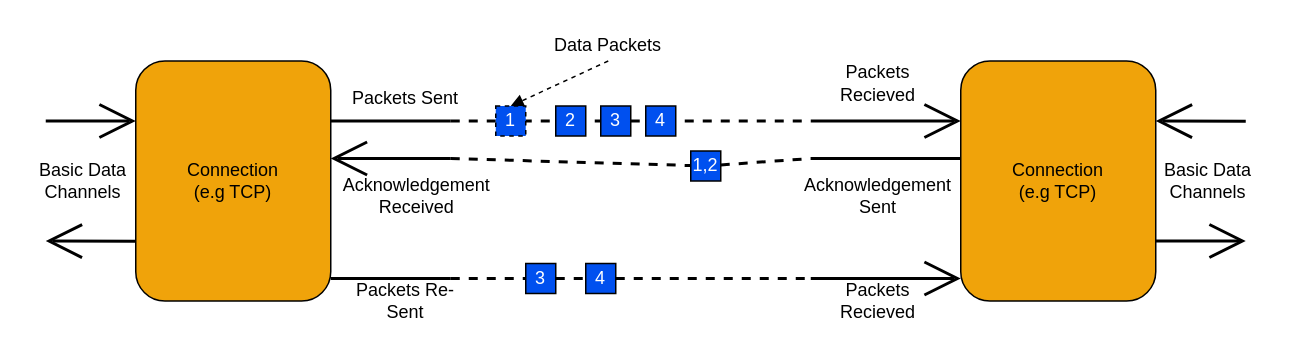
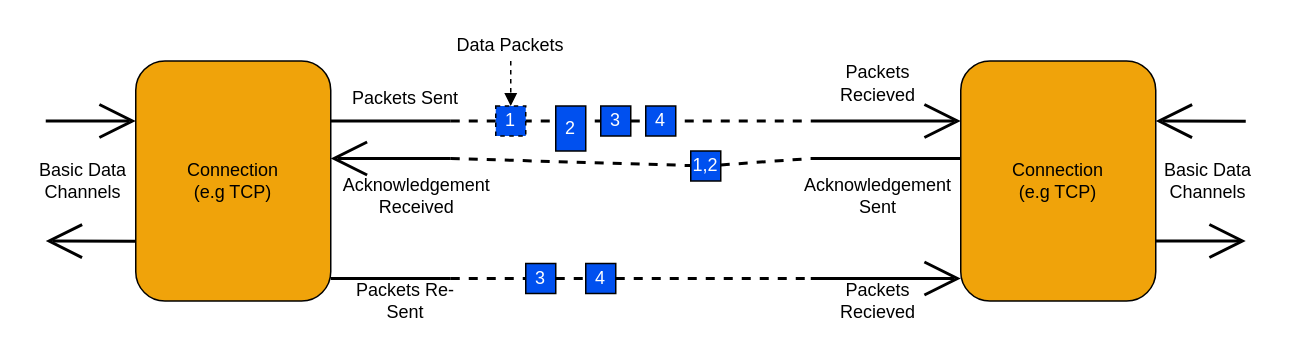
- <mxCell id="19" value="Data Packets" style="text;html=1;strokeColor=none;fillColor=none;align=center;verticalAlign=middle;whiteSpace=wrap;rounded=0;" vertex="1" parent="1"><mxGeometry x="365" y="20" width="80" height="20" as="geometry" /></mxCell>
+ <mxCell id="19" value="Data Packets" style="text;html=1;strokeColor=none;fillColor=none;align=center;verticalAlign=middle;whiteSpace=wrap;rounded=0;" vertex="1" parent="1"><mxGeometry x="300" y="20" width="80" height="20" as="geometry" /></mxCell>
- <mxCell id="28" value="2" style="rounded=0;whiteSpace=wrap;html=1;strokeColor=#000000;fillColor=#0050ef;fontColor=#ffffff;" vertex="1" parent="1"><mxGeometry x="370" y="70" width="20" height="20" as="geometry" /></mxCell>
+ <mxCell id="28" value="2" style="rounded=0;whiteSpace=wrap;html=1;strokeColor=#000000;fillColor=#0050ef;fontColor=#ffffff;" vertex="1" parent="1"><mxGeometry x="370" y="70" width="20" height="30" as="geometry" /></mxCell>
